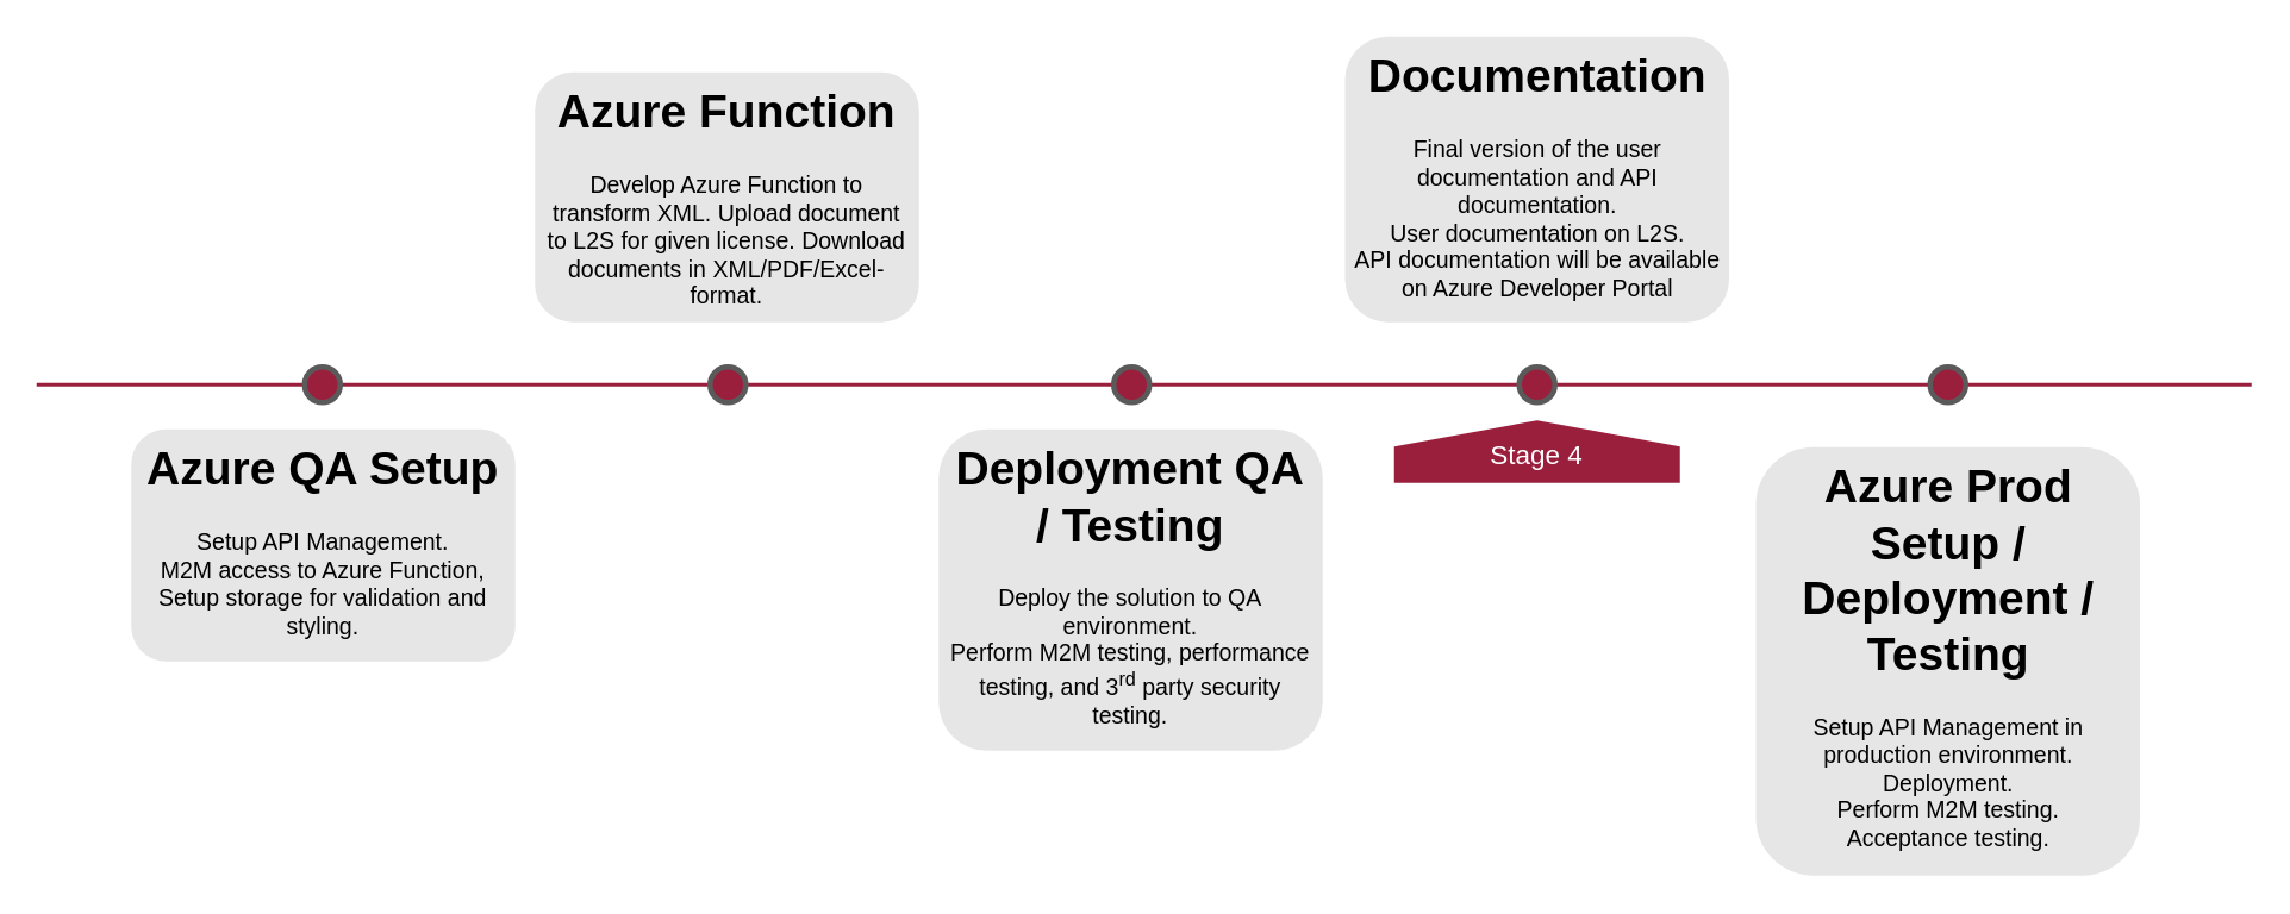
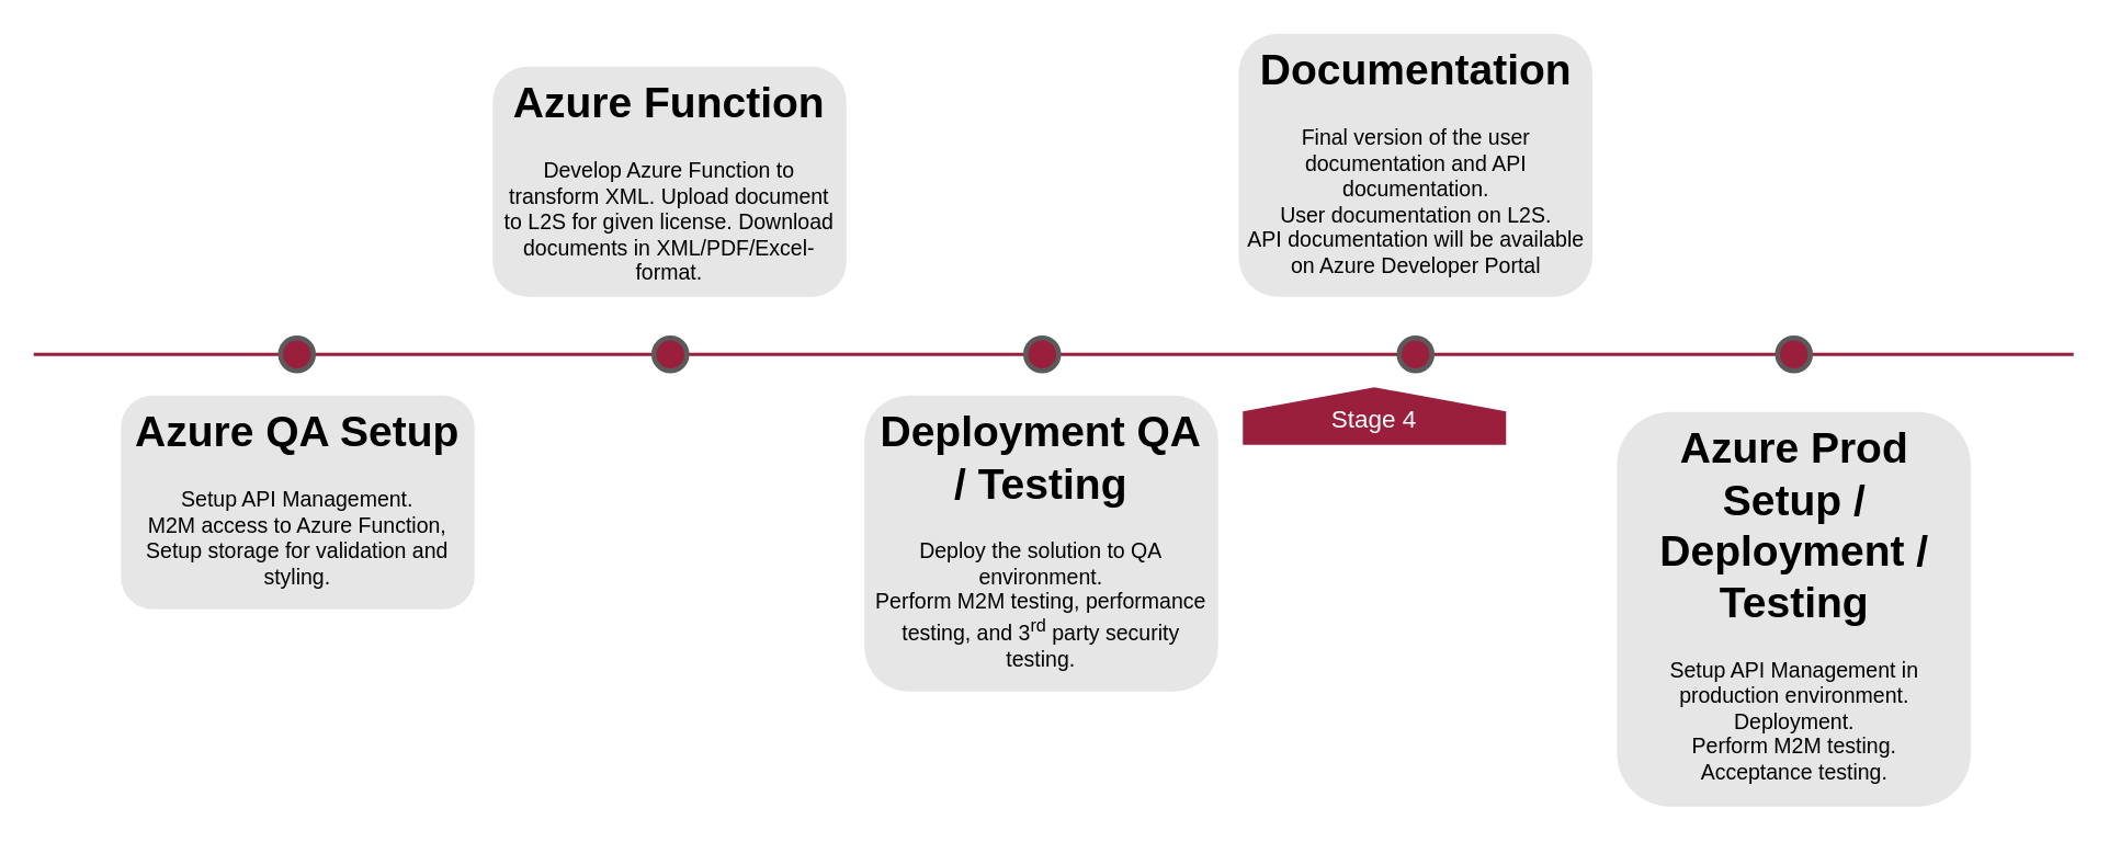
- <mxCell value="&lt;span&gt;Stage 4&lt;/span&gt;" id="3" parent="1" vertex="1" style="shape=offPageConnector;whiteSpace=wrap;html=1;fontSize=15;fontColor=#FFFFFF;size=0.418;flipV=1;verticalAlign=bottom;strokeColor=none;spacingBottom=4;fillColor=#991F3D;"><mxGeometry as="geometry" height="35" width="160" y="235" x="780" /></mxCell>
+ <mxCell value="&lt;span&gt;Stage 4&lt;/span&gt;" id="3" parent="1" vertex="1" style="shape=offPageConnector;whiteSpace=wrap;html=1;fontSize=15;fontColor=#FFFFFF;size=0.418;flipV=1;verticalAlign=bottom;strokeColor=none;spacingBottom=4;fillColor=#991F3D;"><mxGeometry x="755" y="235" as="geometry" height="35" width="160" /></mxCell>
